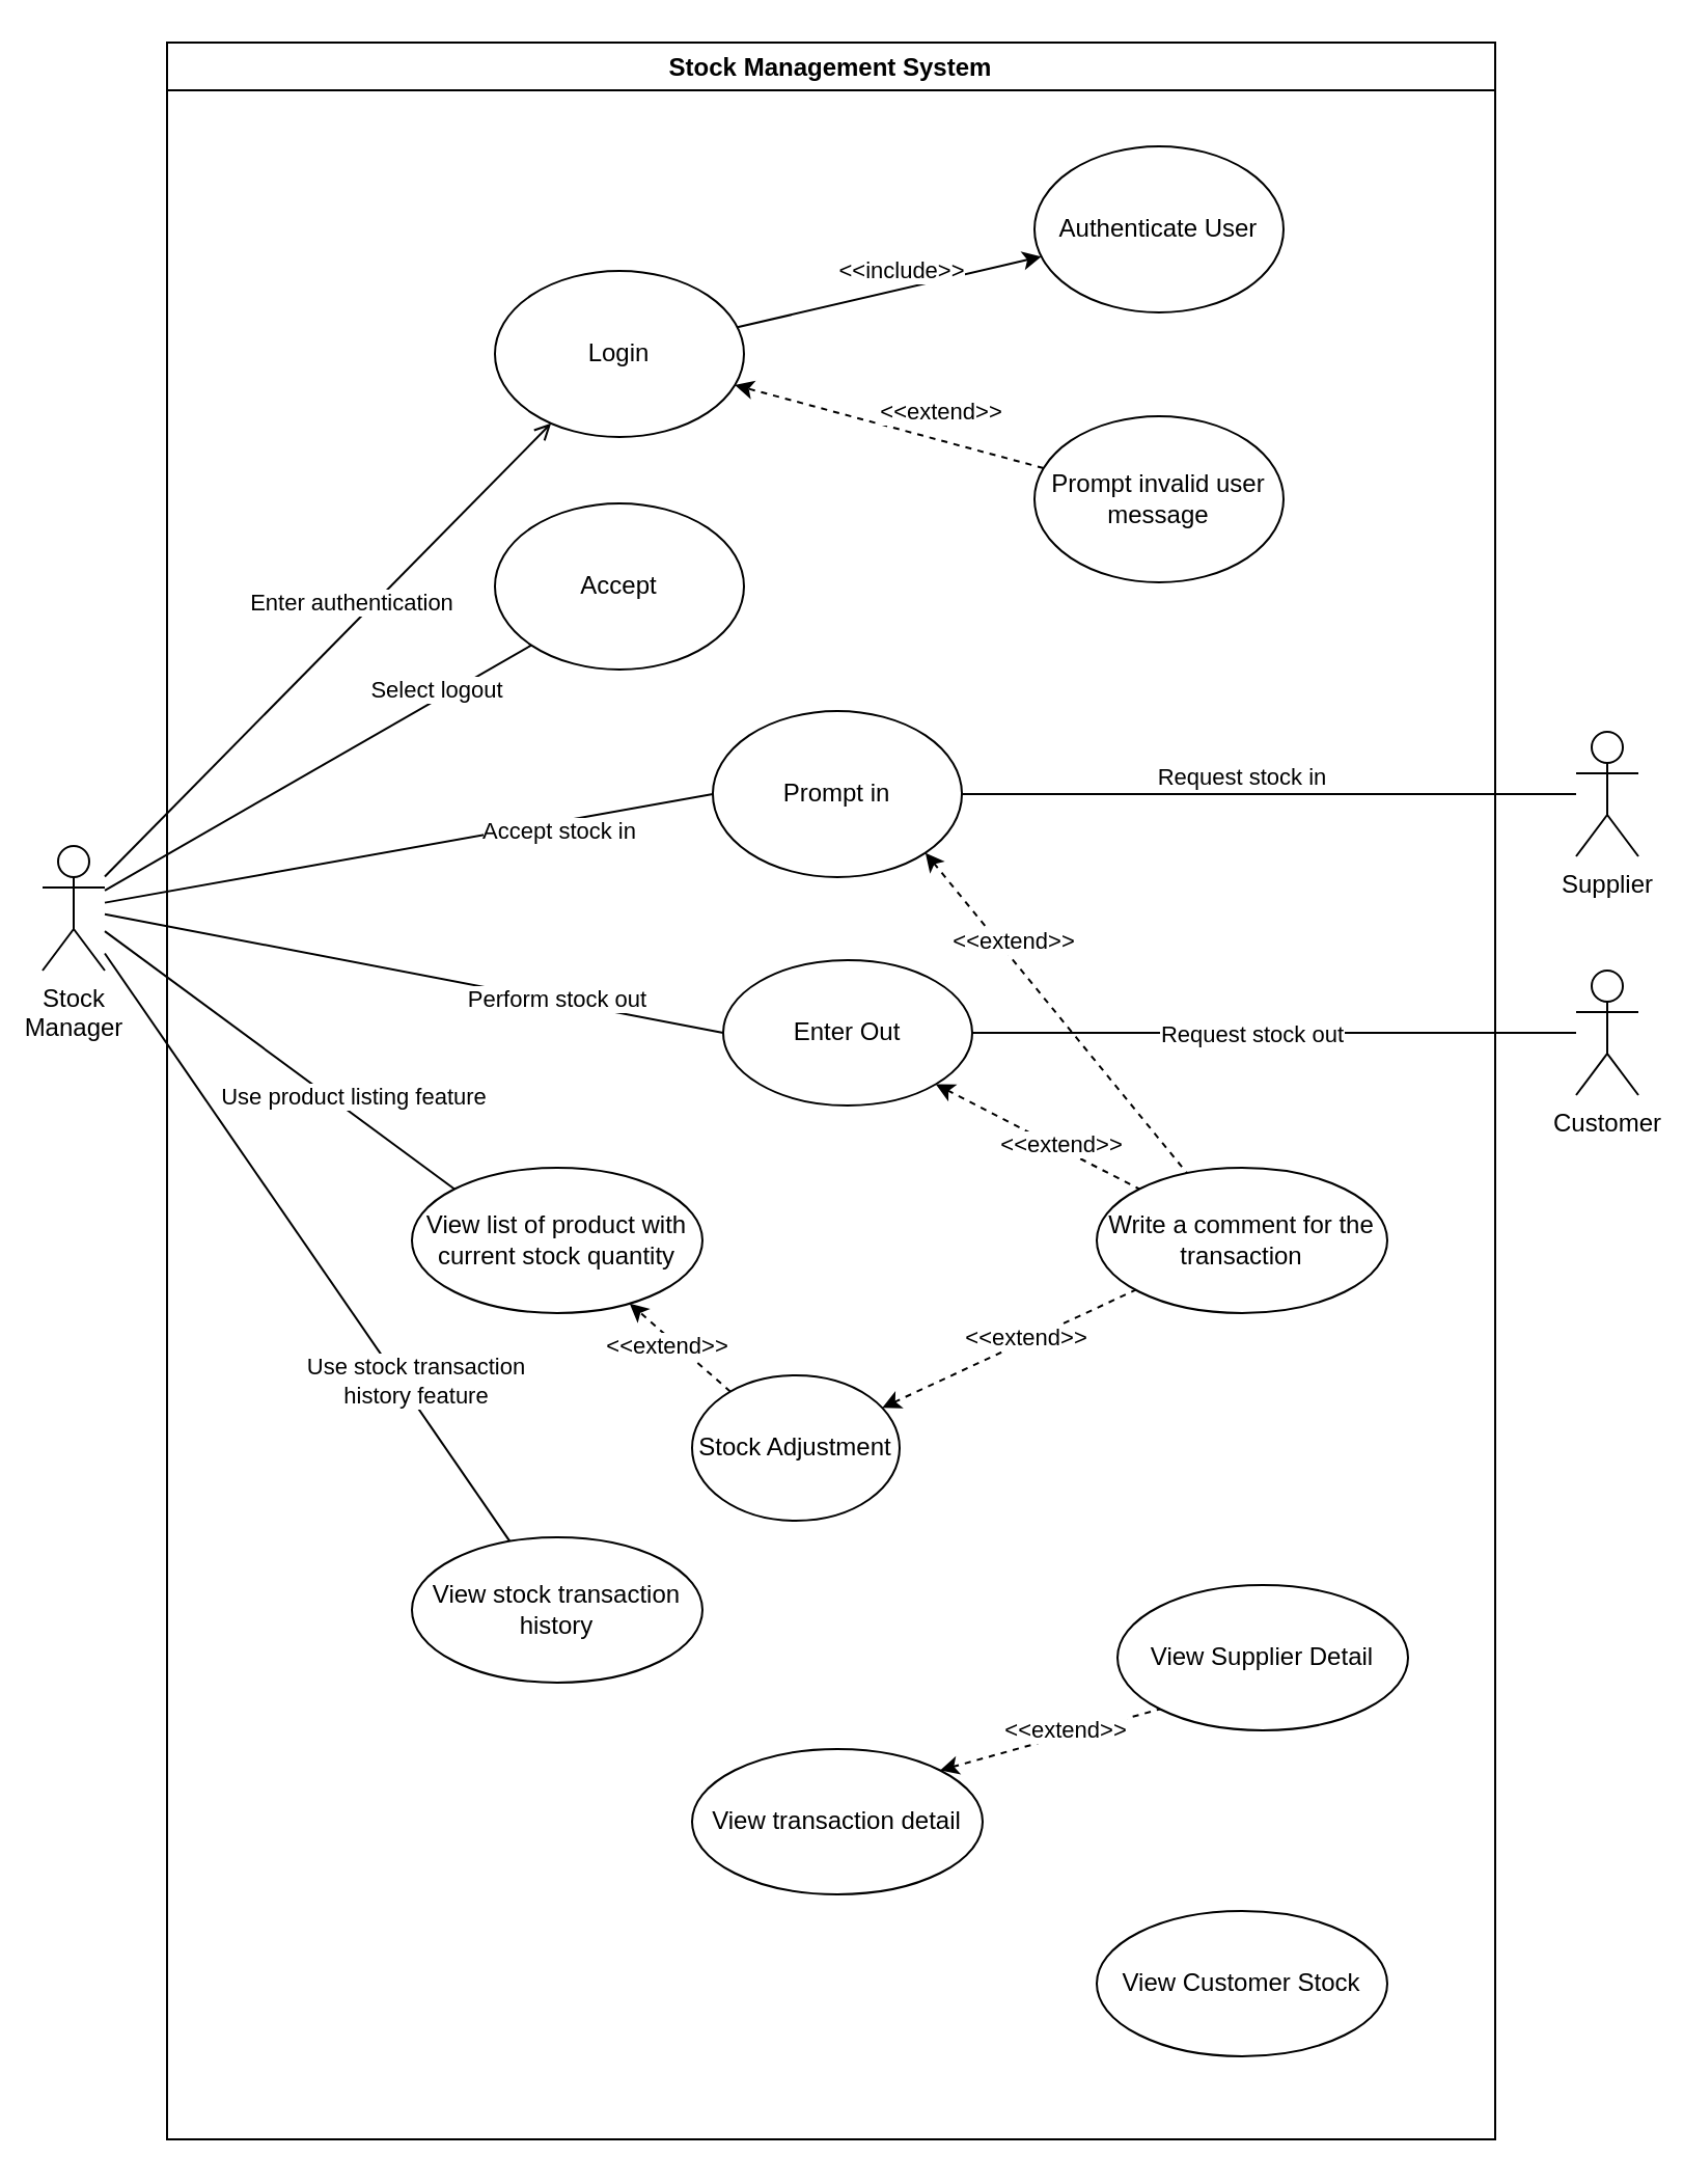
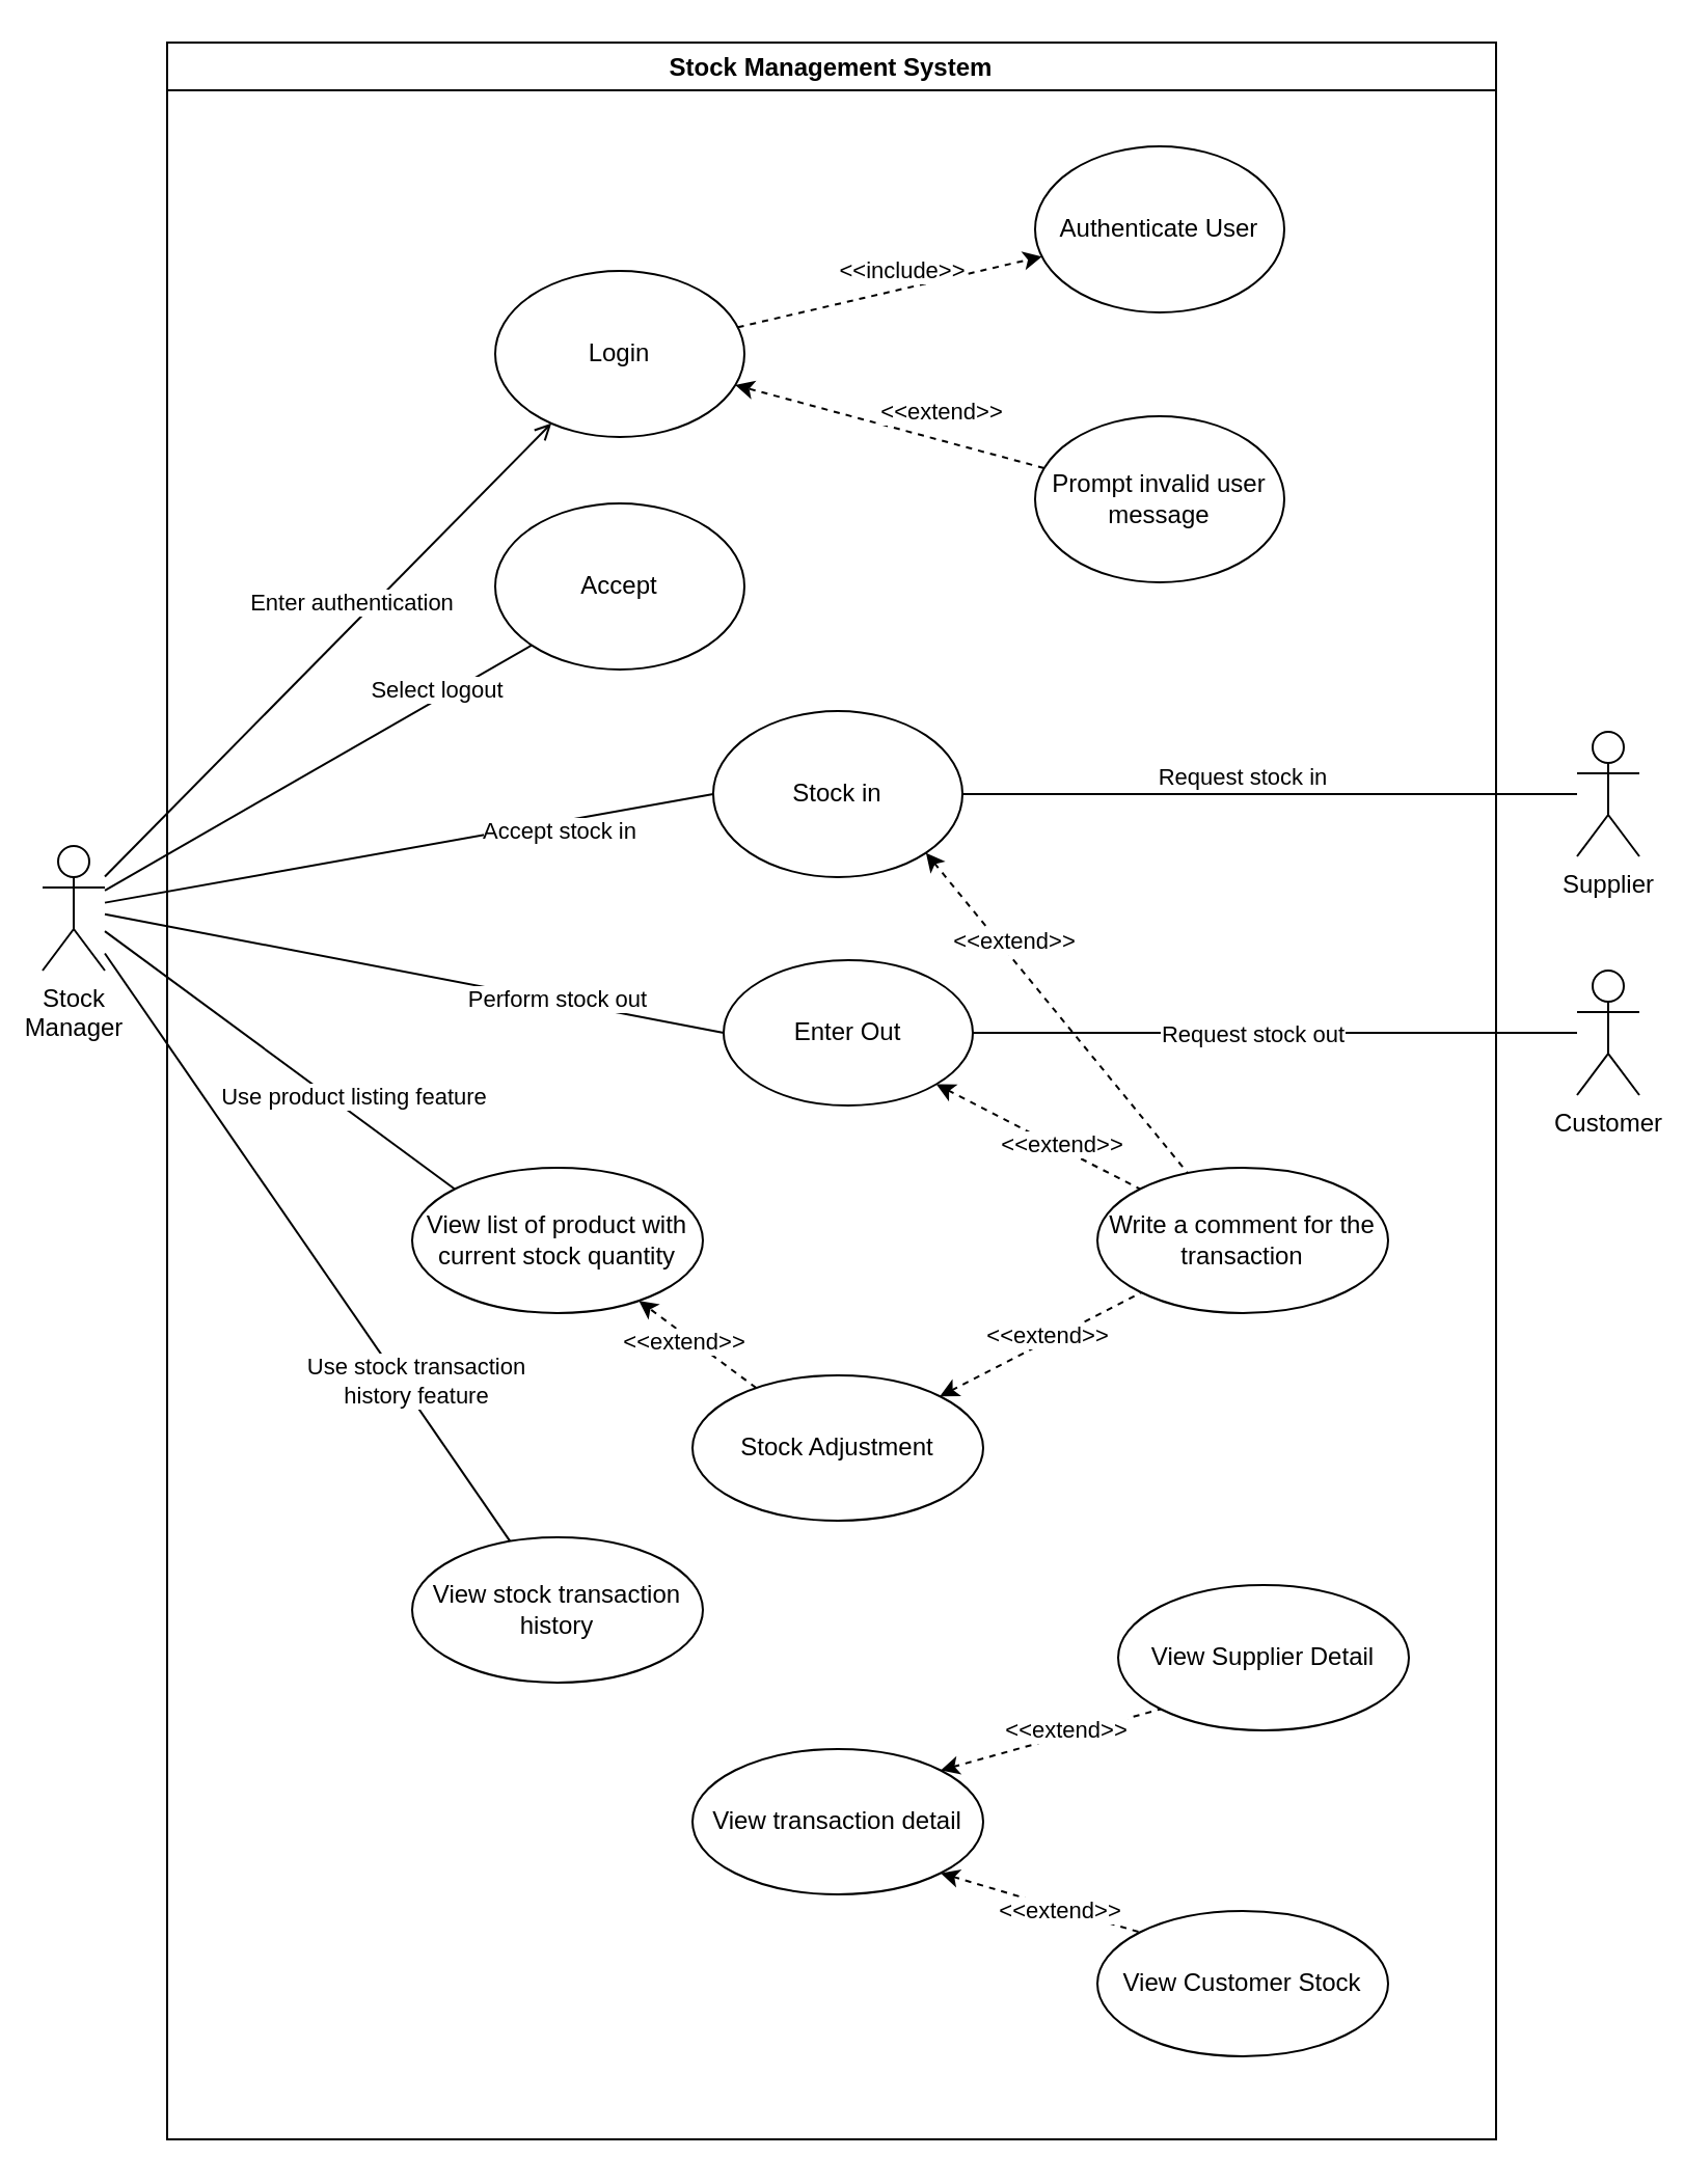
- <mxCell id="10" style="edgeStyle=none;rounded=0;orthogonalLoop=1;jettySize=auto;html=1;dashed=0;" edge="1" parent="2" source="5" target="9"><mxGeometry relative="1" as="geometry" /></mxCell>
+ <mxCell id="10" style="edgeStyle=none;rounded=0;orthogonalLoop=1;jettySize=auto;html=1;dashed=1;" edge="1" parent="2" source="5" target="9"><mxGeometry relative="1" as="geometry" /></mxCell>
- <mxCell id="6" value="Prompt in" style="ellipse;whiteSpace=wrap;html=1;" vertex="1" parent="2"><mxGeometry x="263" y="322" width="120" height="80" as="geometry" /></mxCell>
+ <mxCell id="6" value="Stock in" style="ellipse;whiteSpace=wrap;html=1;" vertex="1" parent="2"><mxGeometry x="263" y="322" width="120" height="80" as="geometry" /></mxCell>
- <mxCell id="21" value="Stock Adjustment" style="ellipse;whiteSpace=wrap;html=1;" vertex="1" parent="2"><mxGeometry x="253" y="642" width="100" height="70" as="geometry" /></mxCell>
+ <mxCell id="21" value="Stock Adjustment" style="ellipse;whiteSpace=wrap;html=1;" vertex="1" parent="2"><mxGeometry x="253" y="642" width="140" height="70" as="geometry" /></mxCell>
+ <mxCell id="36" style="edgeStyle=none;rounded=0;orthogonalLoop=1;jettySize=auto;html=1;exitX=1;exitY=1;exitDx=0;exitDy=0;entryX=0;entryY=0;entryDx=0;entryDy=0;dashed=1;startArrow=classic;startFill=1;endArrow=none;endFill=0;" edge="1" parent="2" source="23" target="34"><mxGeometry relative="1" as="geometry" /></mxCell>
+ <mxCell id="37" value="&amp;lt;&amp;lt;extend&amp;gt;&amp;gt;" style="edgeLabel;html=1;align=center;verticalAlign=middle;resizable=0;points=[];" vertex="1" connectable="0" parent="36"><mxGeometry x="0.204" y="-1" relative="1" as="geometry"><mxPoint as="offset" /></mxGeometry></mxCell>
